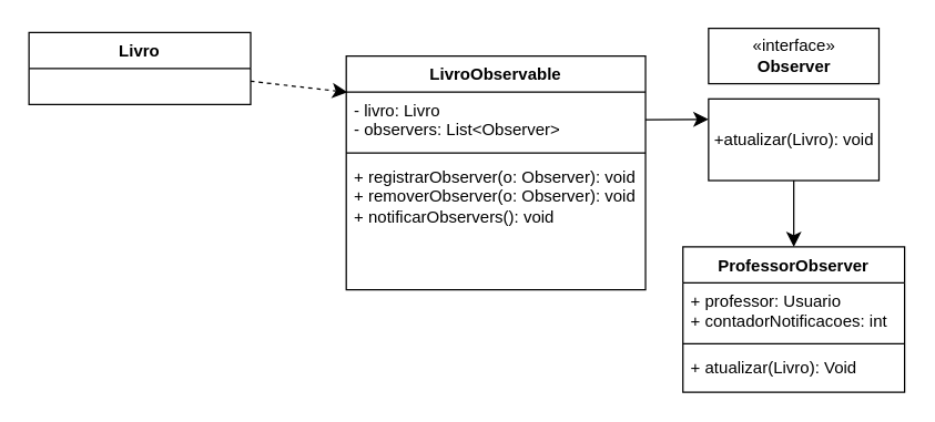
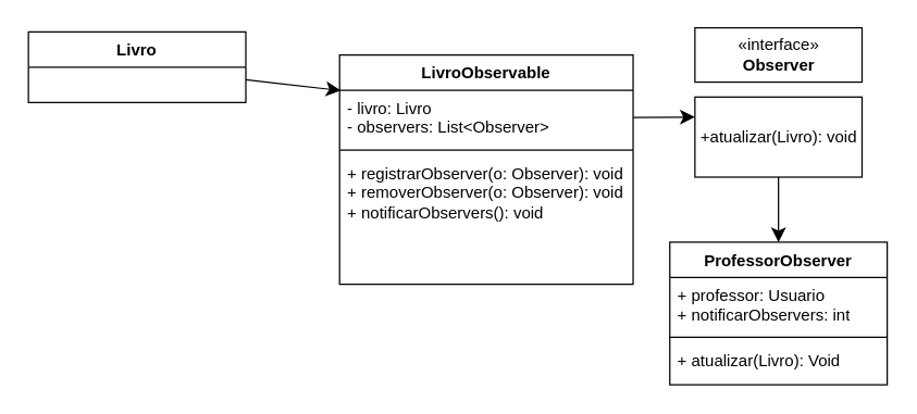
- <mxCell id="14" style="edgeStyle=none;curved=1;rounded=0;orthogonalLoop=1;jettySize=auto;html=1;entryX=0.004;entryY=0.006;entryDx=0;entryDy=0;entryPerimeter=0;fontSize=12;startSize=8;endSize=8;dashed=1;" edge="1" parent="1" source="9" target="11"><mxGeometry relative="1" as="geometry" /></mxCell>
+ <mxCell id="14" style="edgeStyle=none;curved=1;rounded=0;orthogonalLoop=1;jettySize=auto;html=1;entryX=0.004;entryY=0.006;entryDx=0;entryDy=0;entryPerimeter=0;fontSize=12;startSize=8;endSize=8;" edge="1" parent="1" source="9" target="11"><mxGeometry relative="1" as="geometry" /></mxCell>
- <mxCell id="6" value="&lt;div&gt;+ professor: Usuario&lt;/div&gt;&lt;div&gt;+ contadorNotificacoes: int&lt;/div&gt;&lt;div&gt;&lt;br&gt;&lt;/div&gt;" style="text;strokeColor=none;fillColor=none;align=left;verticalAlign=top;spacingLeft=4;spacingRight=4;overflow=hidden;rotatable=0;points=[[0,0.5],[1,0.5]];portConstraint=eastwest;whiteSpace=wrap;html=1;" vertex="1" parent="5"><mxGeometry y="26" width="160" height="40" as="geometry" /></mxCell>
+ <mxCell id="6" value="&lt;div&gt;+ professor: Usuario&lt;/div&gt;&lt;div&gt;+ notificarObservers: int&lt;/div&gt;&lt;div&gt;&lt;br&gt;&lt;/div&gt;" style="text;strokeColor=none;fillColor=none;align=left;verticalAlign=top;spacingLeft=4;spacingRight=4;overflow=hidden;rotatable=0;points=[[0,0.5],[1,0.5]];portConstraint=eastwest;whiteSpace=wrap;html=1;" vertex="1" parent="5"><mxGeometry y="26" width="160" height="40" as="geometry" /></mxCell>
